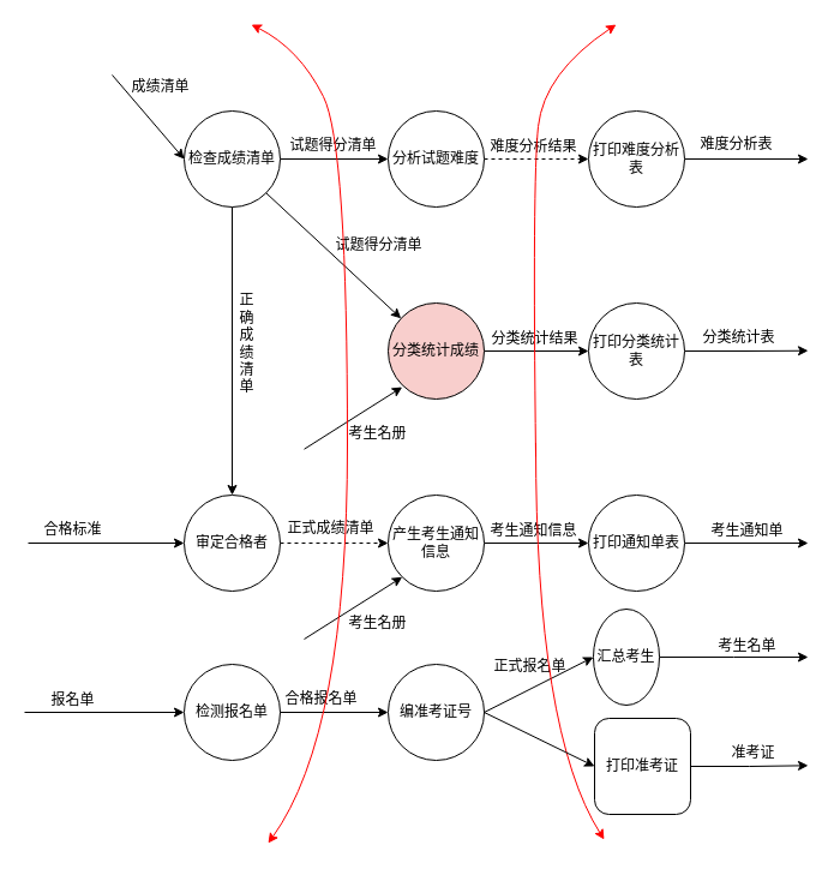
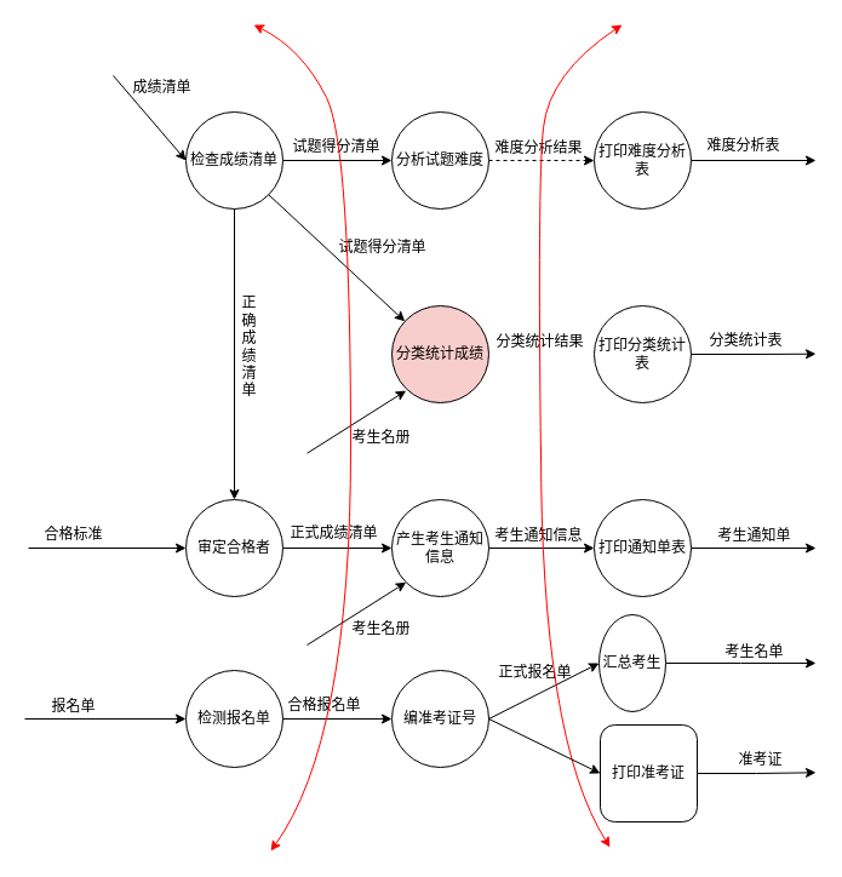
- <mxCell id="17" style="edgeStyle=orthogonalEdgeStyle;rounded=0;orthogonalLoop=1;jettySize=auto;html=1;exitX=1;exitY=0.5;exitDx=0;exitDy=0;entryX=0;entryY=0.5;entryDx=0;entryDy=0;" parent="1" source="18" target="14" edge="1"><mxGeometry relative="1" as="geometry" /></mxCell>
- <mxCell id="21" style="edgeStyle=orthogonalEdgeStyle;rounded=0;orthogonalLoop=1;jettySize=auto;html=1;exitX=1;exitY=0.5;exitDx=0;exitDy=0;entryX=0;entryY=0.5;entryDx=0;entryDy=0;dashed=1;" parent="1" source="22" target="20" edge="1"><mxGeometry relative="1" as="geometry" /></mxCell>
+ <mxCell id="21" style="edgeStyle=orthogonalEdgeStyle;rounded=0;orthogonalLoop=1;jettySize=auto;html=1;exitX=1;exitY=0.5;exitDx=0;exitDy=0;entryX=0;entryY=0.5;entryDx=0;entryDy=0;" parent="1" source="22" target="20" edge="1"><mxGeometry relative="1" as="geometry" /></mxCell>
